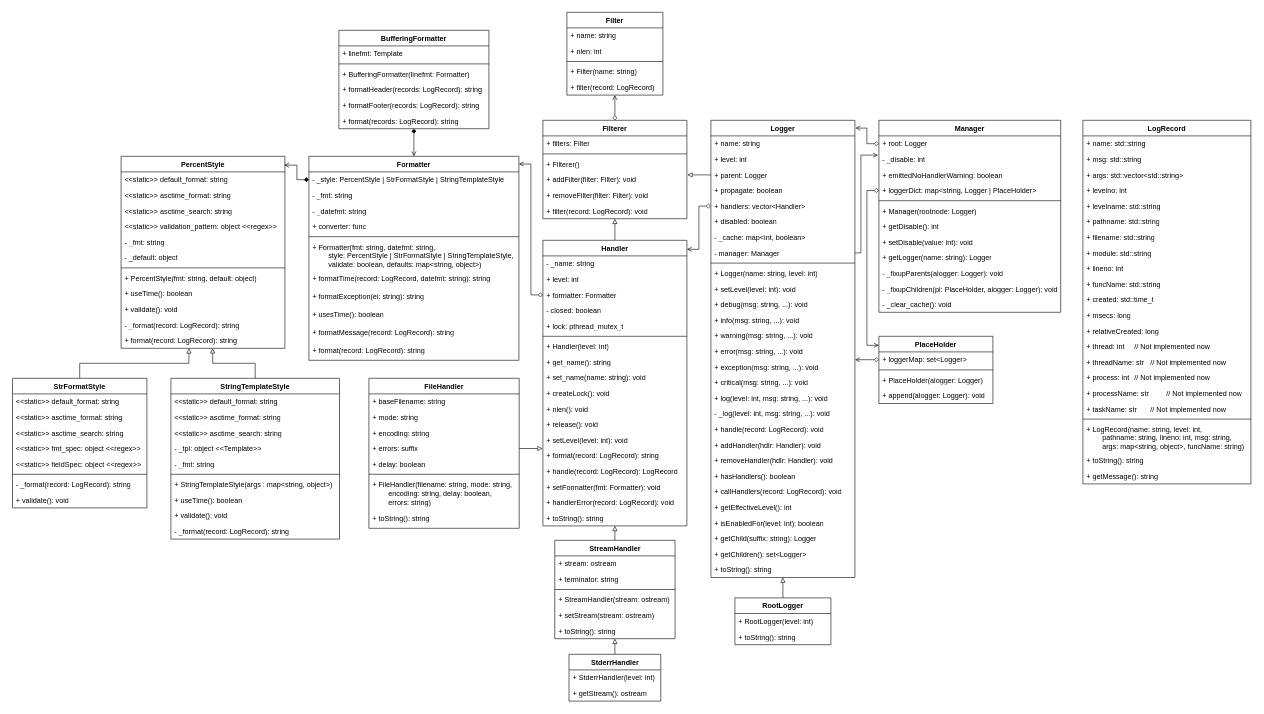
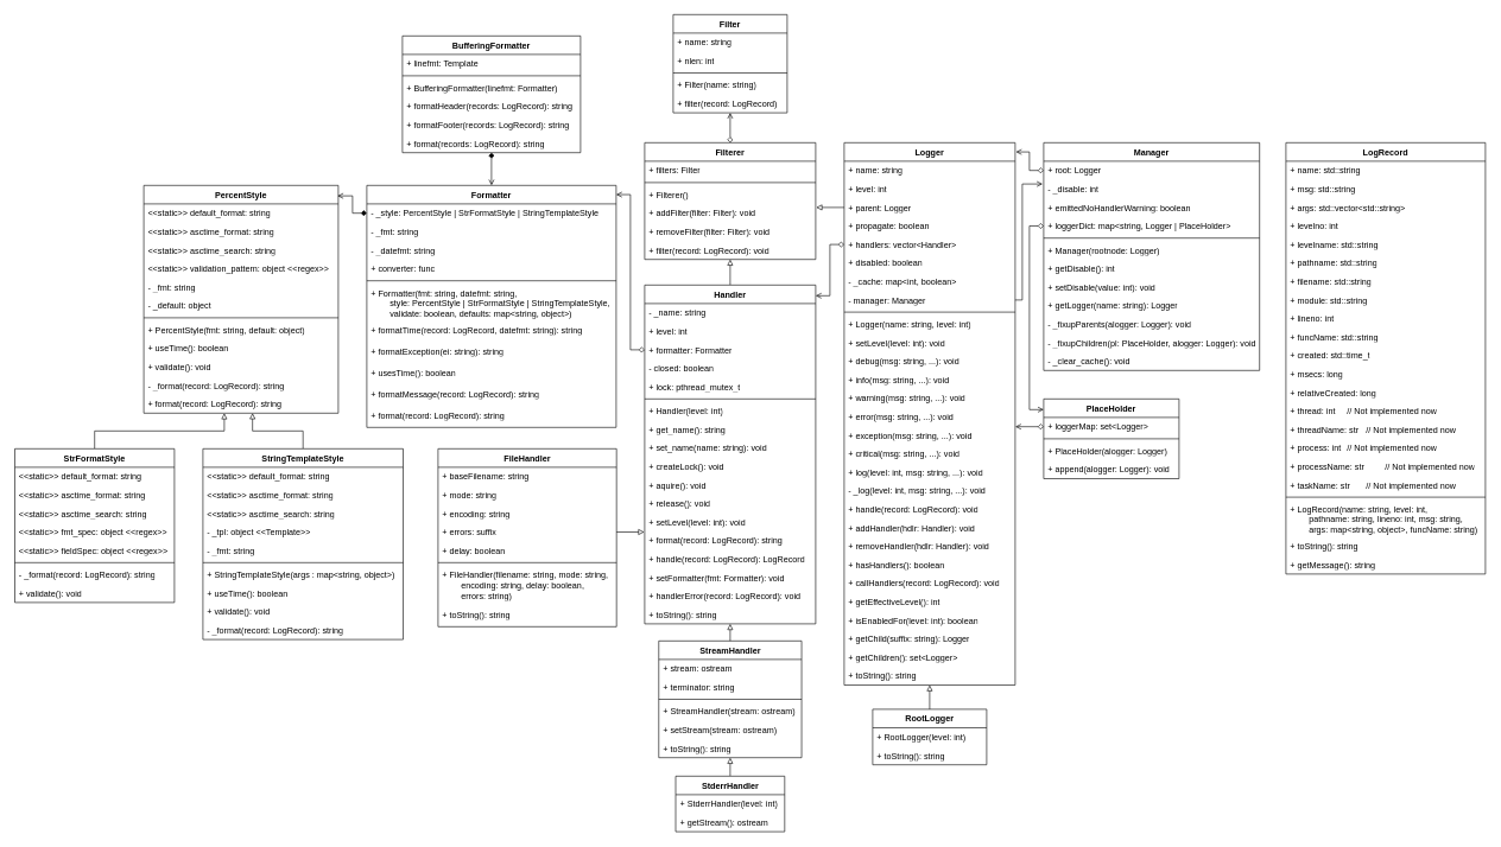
- <mxCell id="106" value="+ nlen(): void" style="text;strokeColor=none;fillColor=none;align=left;verticalAlign=top;spacingLeft=4;spacingRight=4;overflow=hidden;rotatable=0;points=[[0,0.5],[1,0.5]];portConstraint=eastwest;whiteSpace=wrap;html=1;" vertex="1" parent="95"><mxGeometry y="268" width="240" height="26" as="geometry" /></mxCell>
+ <mxCell id="106" value="+ aquire(): void" style="text;strokeColor=none;fillColor=none;align=left;verticalAlign=top;spacingLeft=4;spacingRight=4;overflow=hidden;rotatable=0;points=[[0,0.5],[1,0.5]];portConstraint=eastwest;whiteSpace=wrap;html=1;" vertex="1" parent="95"><mxGeometry y="268" width="240" height="26" as="geometry" /></mxCell>
